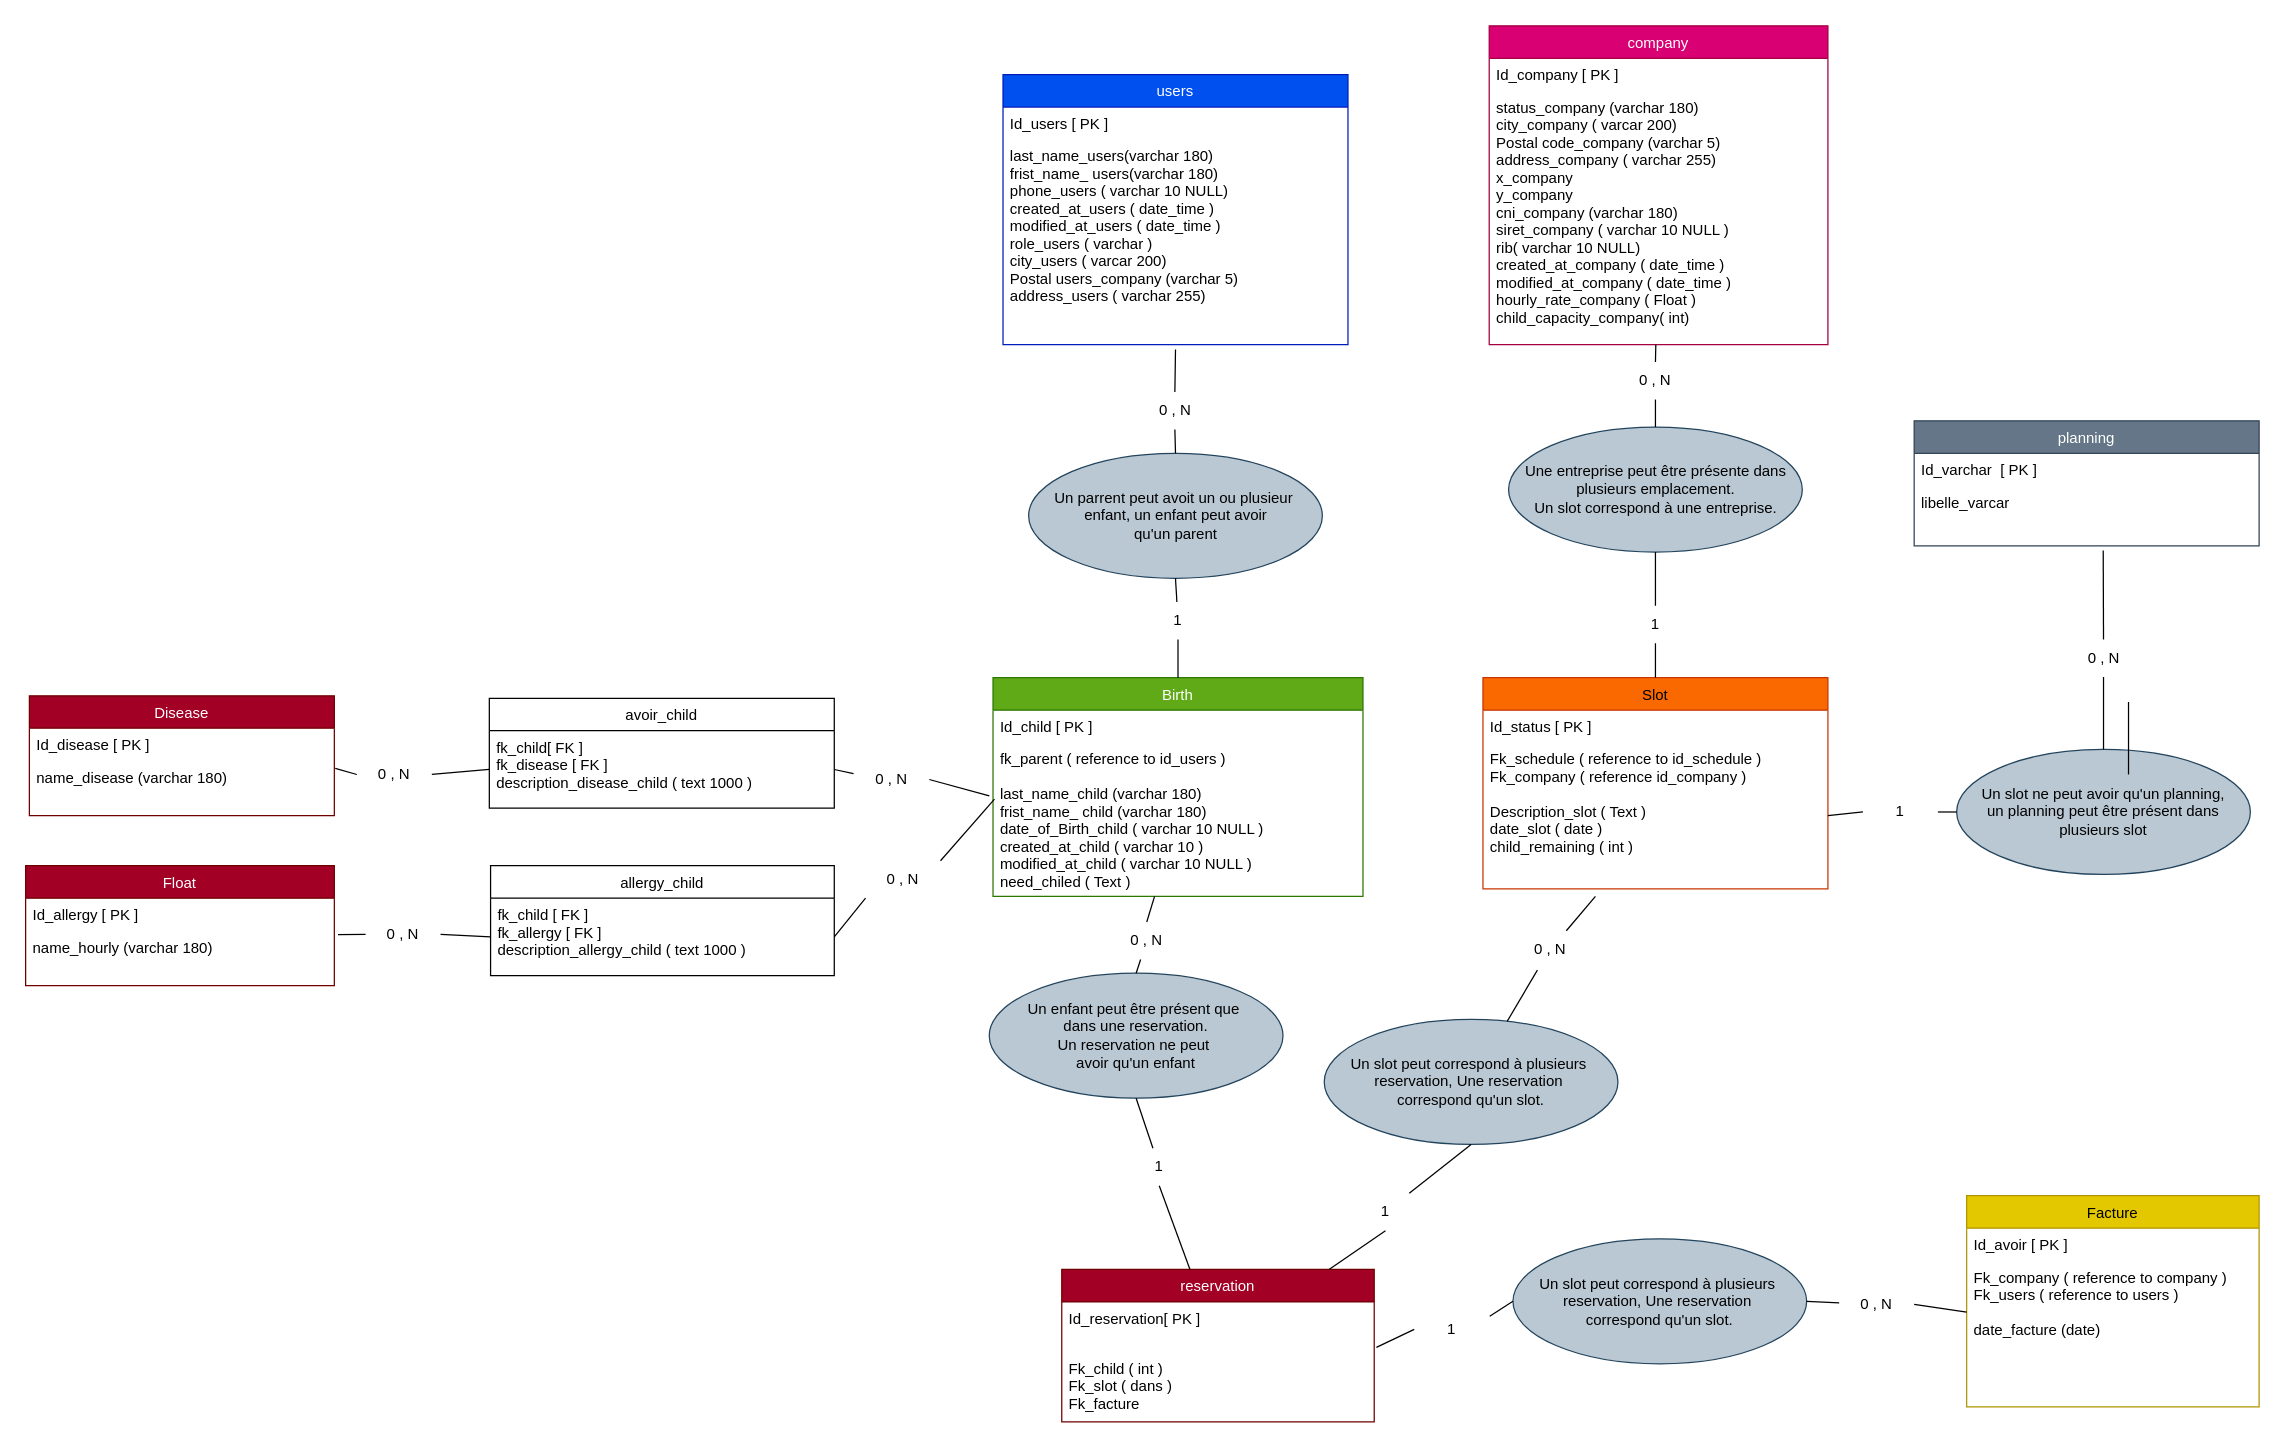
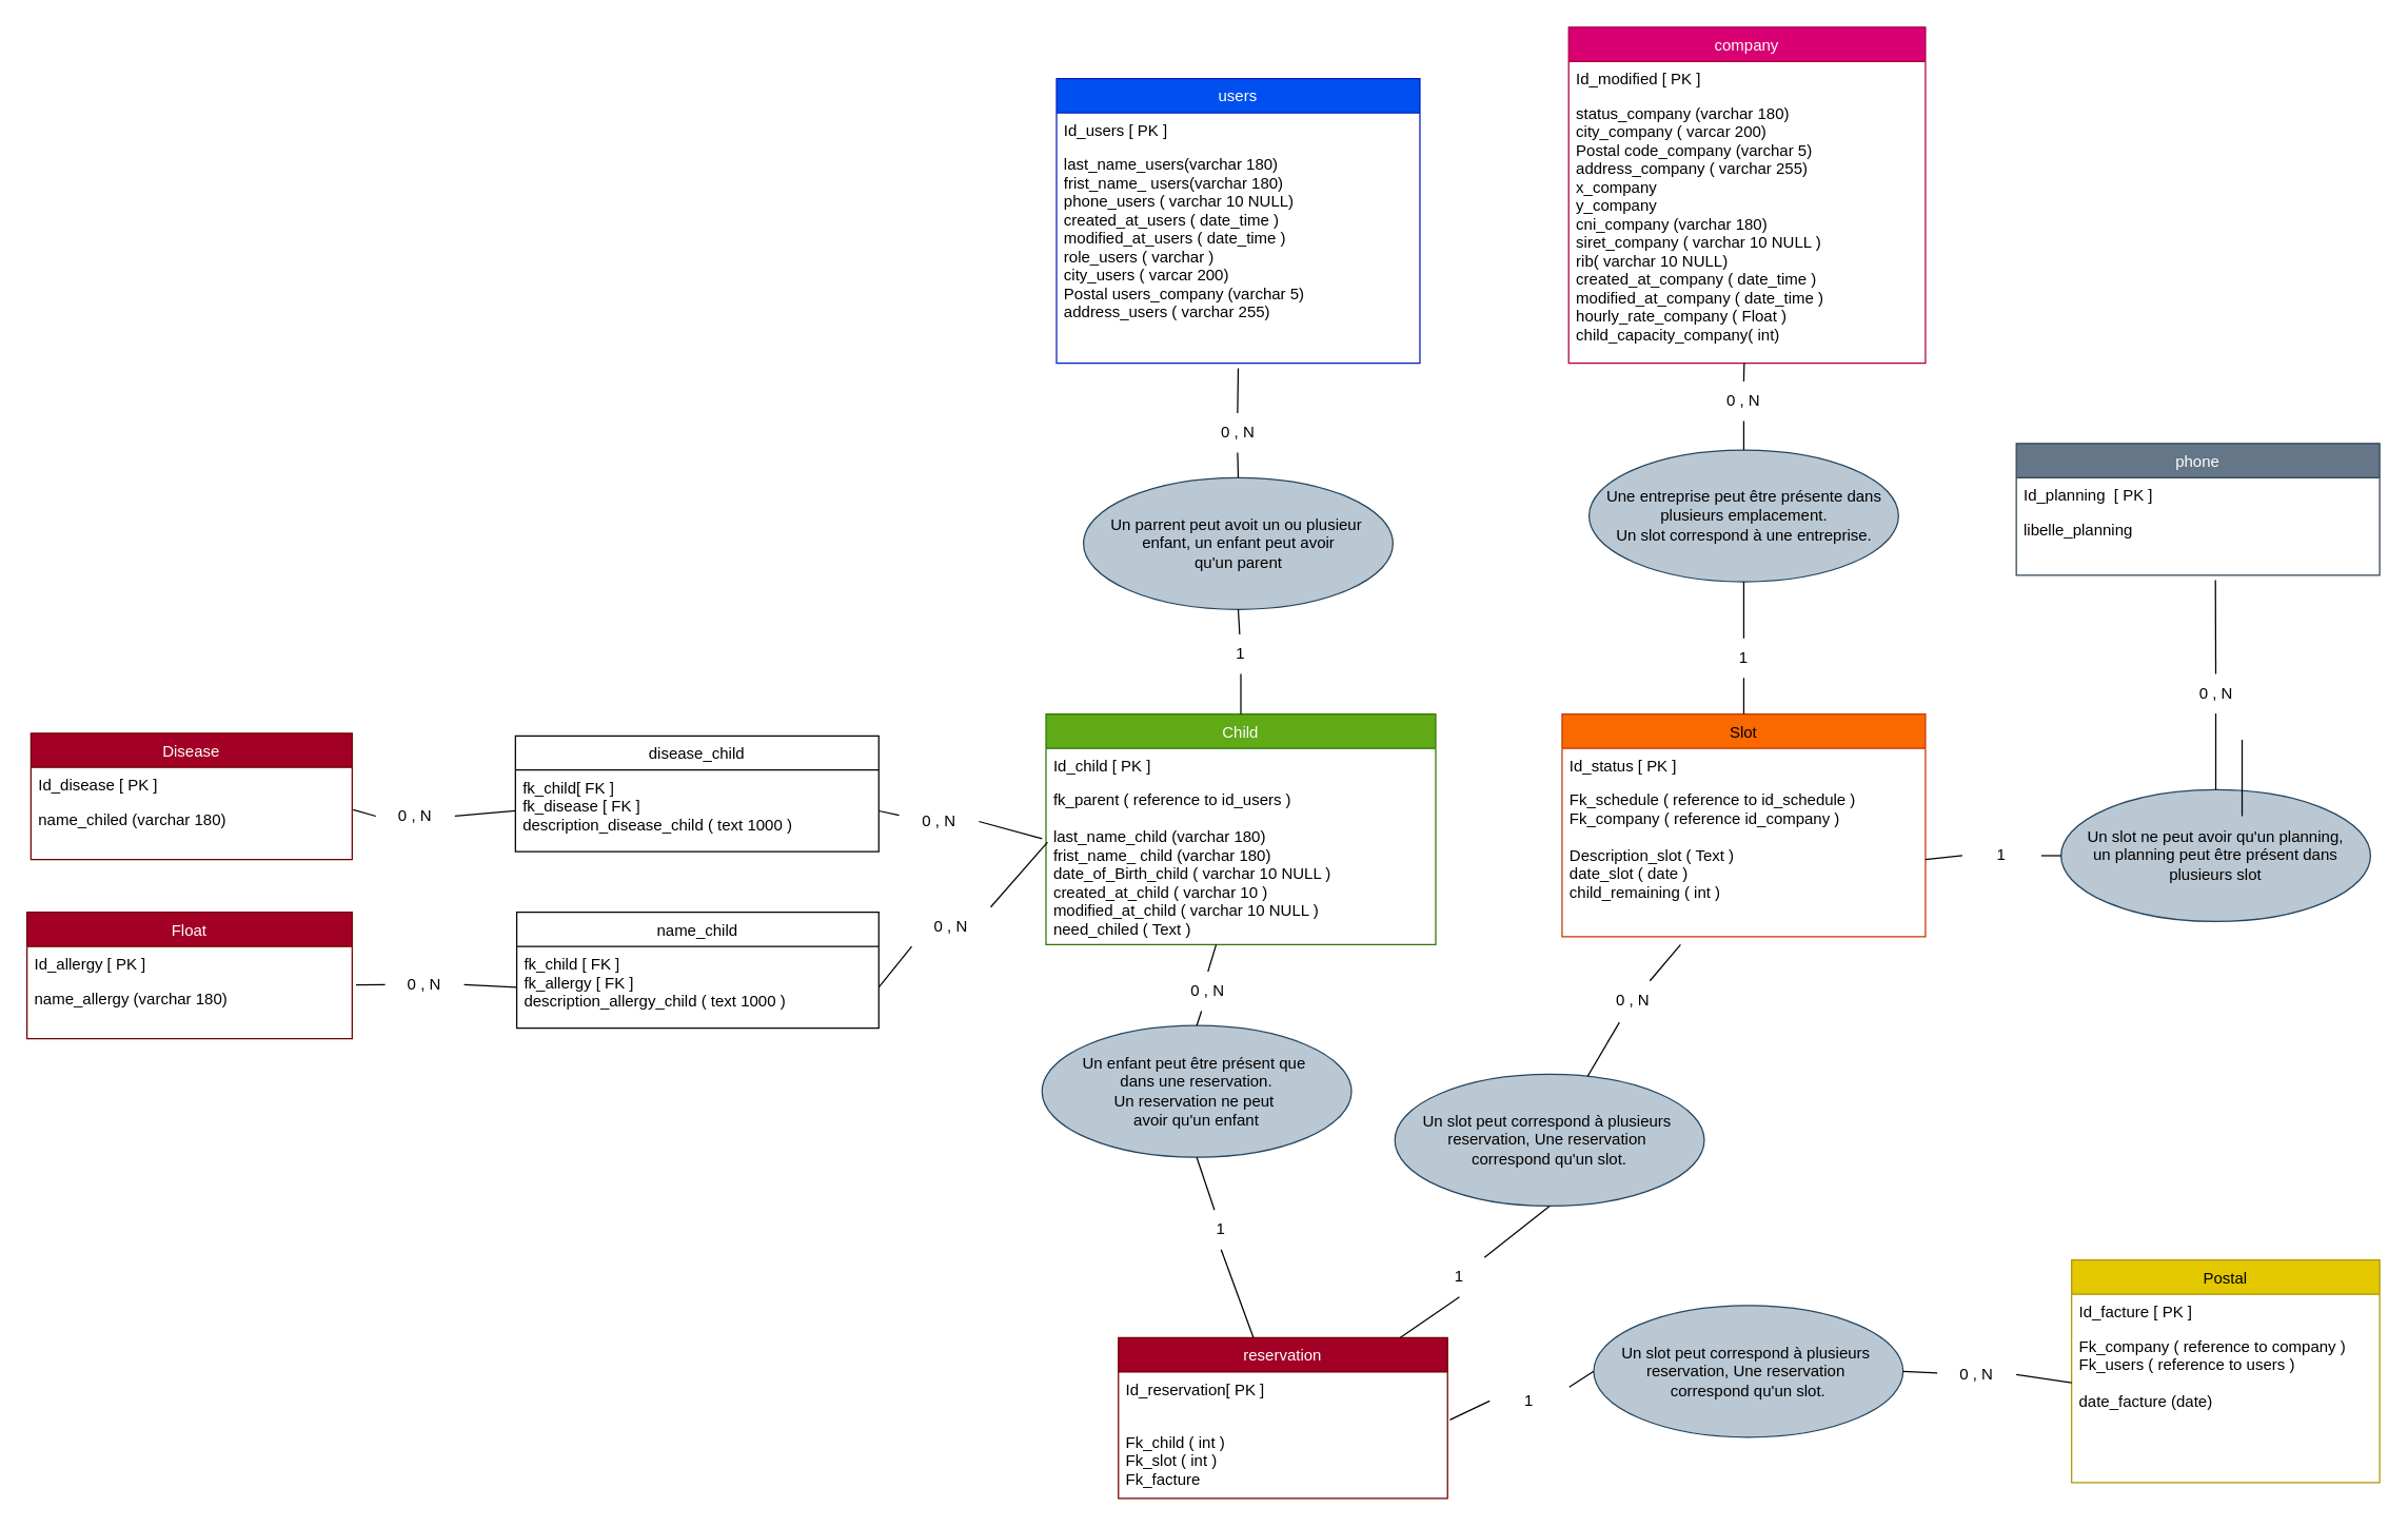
- <mxCell id="6" value="Id_company [ PK ]" style="text;strokeColor=none;fillColor=none;align=left;verticalAlign=top;spacingLeft=4;spacingRight=4;overflow=hidden;rotatable=0;points=[[0,0.5],[1,0.5]];portConstraint=eastwest;" parent="5" vertex="1"><mxGeometry y="26" width="271" height="26" as="geometry" /></mxCell>
+ <mxCell id="6" value="Id_modified [ PK ]" style="text;strokeColor=none;fillColor=none;align=left;verticalAlign=top;spacingLeft=4;spacingRight=4;overflow=hidden;rotatable=0;points=[[0,0.5],[1,0.5]];portConstraint=eastwest;" parent="5" vertex="1"><mxGeometry y="26" width="271" height="26" as="geometry" /></mxCell>
- <mxCell id="29" value="planning" style="swimlane;fontStyle=0;childLayout=stackLayout;horizontal=1;startSize=26;fillColor=#647687;horizontalStack=0;resizeParent=1;resizeParentMax=0;resizeLast=0;collapsible=1;marginBottom=0;fontColor=#ffffff;strokeColor=#314354;" parent="1" vertex="1"><mxGeometry x="1531" y="336" width="276" height="100" as="geometry"><mxRectangle x="1029" y="219" width="75" height="26" as="alternateBounds" /></mxGeometry></mxCell>
+ <mxCell id="29" value="phone" style="swimlane;fontStyle=0;childLayout=stackLayout;horizontal=1;startSize=26;fillColor=#647687;horizontalStack=0;resizeParent=1;resizeParentMax=0;resizeLast=0;collapsible=1;marginBottom=0;fontColor=#ffffff;strokeColor=#314354;" parent="1" vertex="1"><mxGeometry x="1531" y="336" width="276" height="100" as="geometry"><mxRectangle x="1029" y="219" width="75" height="26" as="alternateBounds" /></mxGeometry></mxCell>
- <mxCell id="30" value="Id_varchar  [ PK ]" style="text;strokeColor=none;fillColor=none;align=left;verticalAlign=top;spacingLeft=4;spacingRight=4;overflow=hidden;rotatable=0;points=[[0,0.5],[1,0.5]];portConstraint=eastwest;" parent="29" vertex="1"><mxGeometry y="26" width="276" height="26" as="geometry" /></mxCell>
+ <mxCell id="30" value="Id_planning  [ PK ]" style="text;strokeColor=none;fillColor=none;align=left;verticalAlign=top;spacingLeft=4;spacingRight=4;overflow=hidden;rotatable=0;points=[[0,0.5],[1,0.5]];portConstraint=eastwest;" parent="29" vertex="1"><mxGeometry y="26" width="276" height="26" as="geometry" /></mxCell>
- <mxCell id="31" value="libelle_varcar&#10;" style="text;strokeColor=none;fillColor=none;align=left;verticalAlign=top;spacingLeft=4;spacingRight=4;overflow=hidden;rotatable=0;points=[[0,0.5],[1,0.5]];portConstraint=eastwest;" parent="29" vertex="1"><mxGeometry y="52" width="276" height="48" as="geometry" /></mxCell>
+ <mxCell id="31" value="libelle_planning&#10;" style="text;strokeColor=none;fillColor=none;align=left;verticalAlign=top;spacingLeft=4;spacingRight=4;overflow=hidden;rotatable=0;points=[[0,0.5],[1,0.5]];portConstraint=eastwest;" parent="29" vertex="1"><mxGeometry y="52" width="276" height="48" as="geometry" /></mxCell>
- <mxCell id="8" value="Birth" style="swimlane;fontStyle=0;childLayout=stackLayout;horizontal=1;startSize=26;fillColor=#60a917;horizontalStack=0;resizeParent=1;resizeParentMax=0;resizeLast=0;collapsible=1;marginBottom=0;fontColor=#ffffff;strokeColor=#2D7600;" parent="1" vertex="1"><mxGeometry x="794" y="541.5" width="296" height="175" as="geometry" /></mxCell>
+ <mxCell id="8" value="Child" style="swimlane;fontStyle=0;childLayout=stackLayout;horizontal=1;startSize=26;fillColor=#60a917;horizontalStack=0;resizeParent=1;resizeParentMax=0;resizeLast=0;collapsible=1;marginBottom=0;fontColor=#ffffff;strokeColor=#2D7600;" parent="1" vertex="1"><mxGeometry x="794" y="541.5" width="296" height="175" as="geometry" /></mxCell>
- <mxCell id="17" value="avoir_child" style="swimlane;fontStyle=0;childLayout=stackLayout;horizontal=1;startSize=26;horizontalStack=0;resizeParent=1;resizeParentMax=0;resizeLast=0;collapsible=1;marginBottom=0;" parent="1" vertex="1"><mxGeometry x="391" y="558" width="276" height="88" as="geometry" /></mxCell>
+ <mxCell id="17" value="disease_child" style="swimlane;fontStyle=0;childLayout=stackLayout;horizontal=1;startSize=26;horizontalStack=0;resizeParent=1;resizeParentMax=0;resizeLast=0;collapsible=1;marginBottom=0;" parent="1" vertex="1"><mxGeometry x="391" y="558" width="276" height="88" as="geometry" /></mxCell>
- <mxCell id="16" value="name_disease (varchar 180)&#10;" style="text;strokeColor=none;fillColor=none;align=left;verticalAlign=top;spacingLeft=4;spacingRight=4;overflow=hidden;rotatable=0;points=[[0,0.5],[1,0.5]];portConstraint=eastwest;" parent="14" vertex="1"><mxGeometry y="52" width="244" height="44" as="geometry" /></mxCell>
+ <mxCell id="16" value="name_chiled (varchar 180)&#10;" style="text;strokeColor=none;fillColor=none;align=left;verticalAlign=top;spacingLeft=4;spacingRight=4;overflow=hidden;rotatable=0;points=[[0,0.5],[1,0.5]];portConstraint=eastwest;" parent="14" vertex="1"><mxGeometry y="52" width="244" height="44" as="geometry" /></mxCell>
- <mxCell id="19" value="allergy_child" style="swimlane;fontStyle=0;childLayout=stackLayout;horizontal=1;startSize=26;horizontalStack=0;resizeParent=1;resizeParentMax=0;resizeLast=0;collapsible=1;marginBottom=0;" parent="1" vertex="1"><mxGeometry x="392" y="692" width="275" height="88" as="geometry" /></mxCell>
+ <mxCell id="19" value="name_child" style="swimlane;fontStyle=0;childLayout=stackLayout;horizontal=1;startSize=26;horizontalStack=0;resizeParent=1;resizeParentMax=0;resizeLast=0;collapsible=1;marginBottom=0;" parent="1" vertex="1"><mxGeometry x="392" y="692" width="275" height="88" as="geometry" /></mxCell>
- <mxCell id="13" value="name_hourly (varchar 180)&#10;" style="text;strokeColor=none;fillColor=none;align=left;verticalAlign=top;spacingLeft=4;spacingRight=4;overflow=hidden;rotatable=0;points=[[0,0.5],[1,0.5]];portConstraint=eastwest;" parent="11" vertex="1"><mxGeometry y="52" width="247" height="44" as="geometry" /></mxCell>
+ <mxCell id="13" value="name_allergy (varchar 180)&#10;" style="text;strokeColor=none;fillColor=none;align=left;verticalAlign=top;spacingLeft=4;spacingRight=4;overflow=hidden;rotatable=0;points=[[0,0.5],[1,0.5]];portConstraint=eastwest;" parent="11" vertex="1"><mxGeometry y="52" width="247" height="44" as="geometry" /></mxCell>
- <mxCell id="32" value="Facture" style="swimlane;fontStyle=0;childLayout=stackLayout;horizontal=1;startSize=26;fillColor=#e3c800;horizontalStack=0;resizeParent=1;resizeParentMax=0;resizeLast=0;collapsible=1;marginBottom=0;fontColor=#000000;strokeColor=#B09500;" parent="1" vertex="1"><mxGeometry x="1573" y="956" width="234" height="169" as="geometry" /></mxCell>
+ <mxCell id="32" value="Postal" style="swimlane;fontStyle=0;childLayout=stackLayout;horizontal=1;startSize=26;fillColor=#e3c800;horizontalStack=0;resizeParent=1;resizeParentMax=0;resizeLast=0;collapsible=1;marginBottom=0;fontColor=#000000;strokeColor=#B09500;" parent="1" vertex="1"><mxGeometry x="1573" y="956" width="234" height="169" as="geometry" /></mxCell>
- <mxCell id="33" value="Id_avoir [ PK ]" style="text;strokeColor=none;fillColor=none;align=left;verticalAlign=top;spacingLeft=4;spacingRight=4;overflow=hidden;rotatable=0;points=[[0,0.5],[1,0.5]];portConstraint=eastwest;" parent="32" vertex="1"><mxGeometry y="26" width="234" height="26" as="geometry" /></mxCell>
+ <mxCell id="33" value="Id_facture [ PK ]" style="text;strokeColor=none;fillColor=none;align=left;verticalAlign=top;spacingLeft=4;spacingRight=4;overflow=hidden;rotatable=0;points=[[0,0.5],[1,0.5]];portConstraint=eastwest;" parent="32" vertex="1"><mxGeometry y="26" width="234" height="26" as="geometry" /></mxCell>
- <mxCell id="37" value="&#10;Fk_child ( int )&#10;Fk_slot ( dans )&#10;Fk_facture&#10;" style="text;strokeColor=none;fillColor=none;align=left;verticalAlign=top;spacingLeft=4;spacingRight=4;overflow=hidden;rotatable=0;points=[[0,0.5],[1,0.5]];portConstraint=eastwest;" parent="35" vertex="1"><mxGeometry y="52" width="250" height="70" as="geometry" /></mxCell>
+ <mxCell id="37" value="&#10;Fk_child ( int )&#10;Fk_slot ( int )&#10;Fk_facture&#10;" style="text;strokeColor=none;fillColor=none;align=left;verticalAlign=top;spacingLeft=4;spacingRight=4;overflow=hidden;rotatable=0;points=[[0,0.5],[1,0.5]];portConstraint=eastwest;" parent="35" vertex="1"><mxGeometry y="52" width="250" height="70" as="geometry" /></mxCell>
